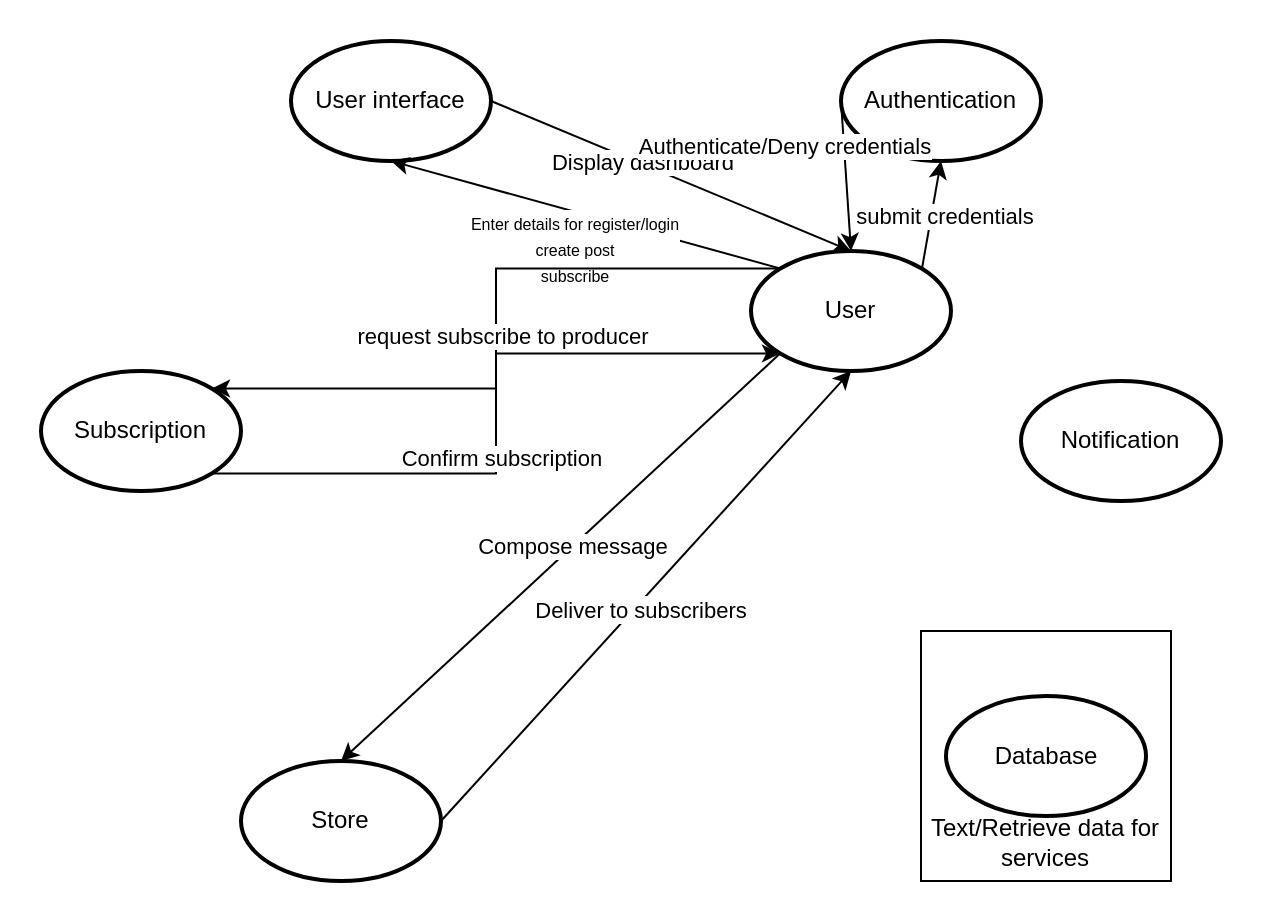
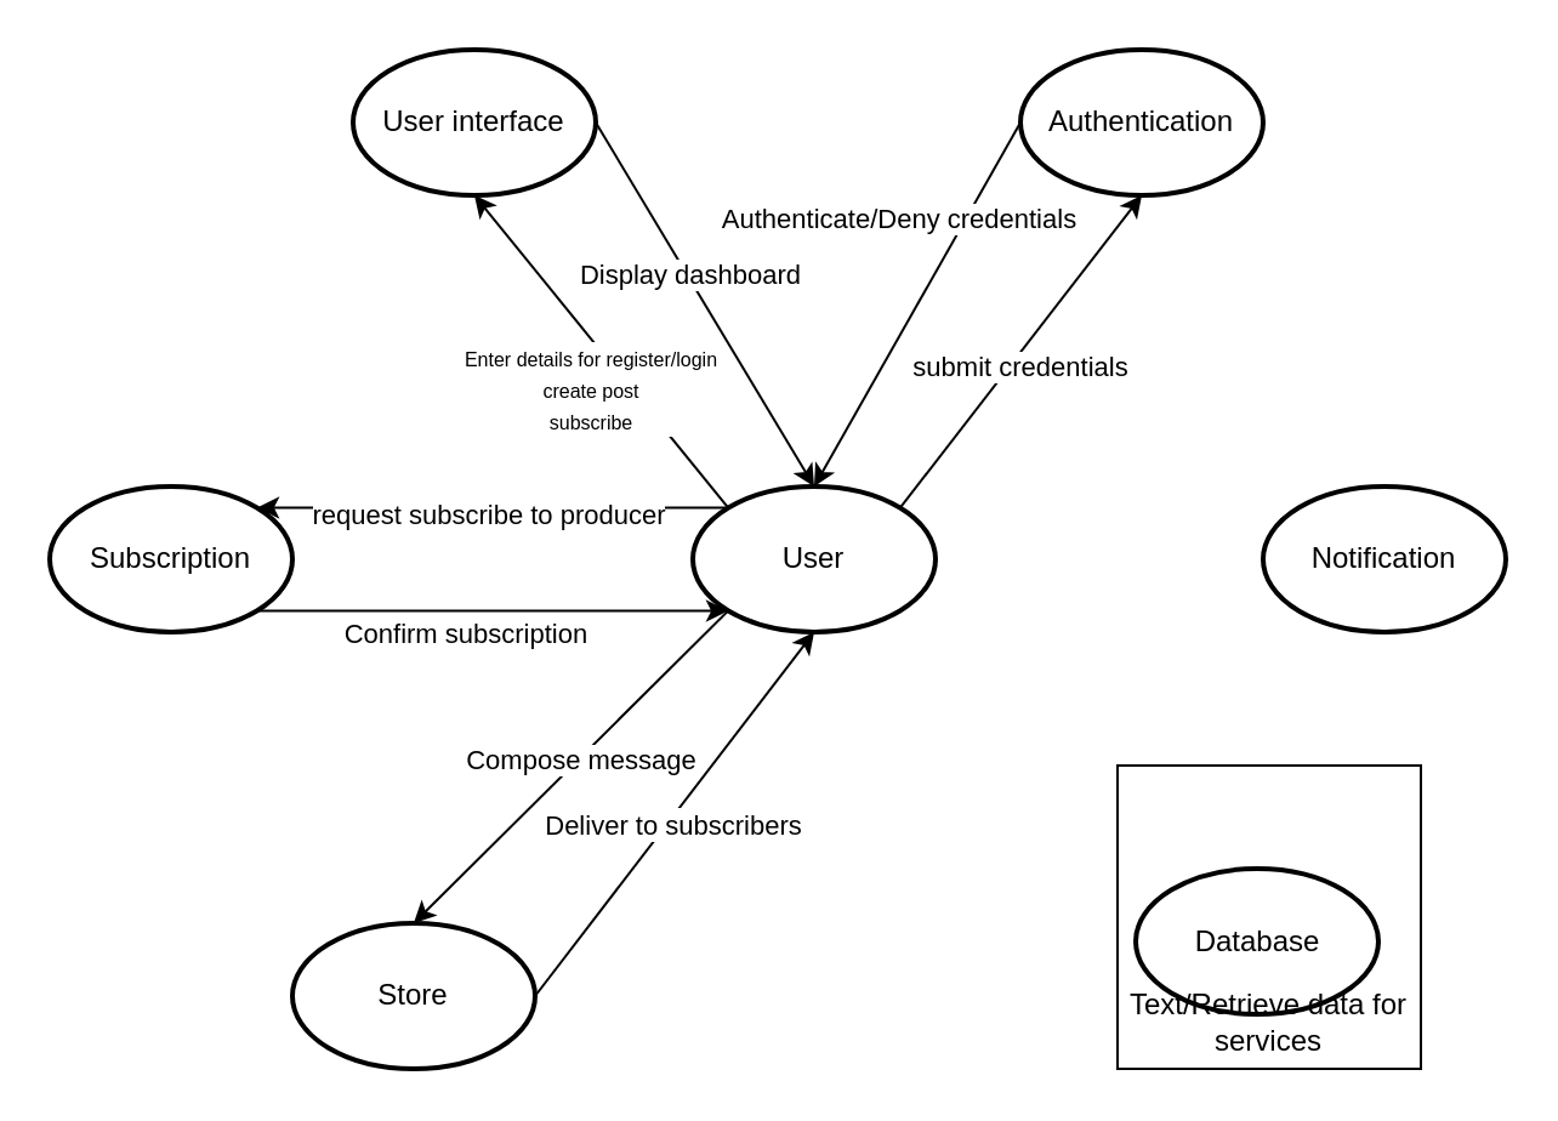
- <mxCell id="2" value="User" style="strokeWidth=2;html=1;shape=mxgraph.flowchart.start_1;whiteSpace=wrap;" vertex="1" parent="1"><mxGeometry x="375" y="125" width="100" height="60" as="geometry" /></mxCell>
+ <mxCell id="2" value="User" style="strokeWidth=2;html=1;shape=mxgraph.flowchart.start_1;whiteSpace=wrap;" vertex="1" parent="1"><mxGeometry x="285" y="200" width="100" height="60" as="geometry" /></mxCell>
- <mxCell id="5" value="Subscription" style="strokeWidth=2;html=1;shape=mxgraph.flowchart.start_1;whiteSpace=wrap;" vertex="1" parent="1"><mxGeometry x="20" y="185" width="100" height="60" as="geometry" /></mxCell>
+ <mxCell id="5" value="Subscription" style="strokeWidth=2;html=1;shape=mxgraph.flowchart.start_1;whiteSpace=wrap;" vertex="1" parent="1"><mxGeometry x="20" y="200" width="100" height="60" as="geometry" /></mxCell>
- <mxCell id="7" value="Notification" style="strokeWidth=2;html=1;shape=mxgraph.flowchart.start_1;whiteSpace=wrap;" vertex="1" parent="1"><mxGeometry x="510" y="190" width="100" height="60" as="geometry" /></mxCell>
+ <mxCell id="7" value="Notification" style="strokeWidth=2;html=1;shape=mxgraph.flowchart.start_1;whiteSpace=wrap;" vertex="1" parent="1"><mxGeometry x="520" y="200" width="100" height="60" as="geometry" /></mxCell>
- <mxCell id="8" value="Database" style="strokeWidth=2;html=1;shape=mxgraph.flowchart.start_1;whiteSpace=wrap;" vertex="1" parent="1"><mxGeometry x="472.5" y="347.5" width="100" height="60" as="geometry" /></mxCell>
+ <mxCell id="8" value="Database" style="strokeWidth=2;html=1;shape=mxgraph.flowchart.start_1;whiteSpace=wrap;" vertex="1" parent="1"><mxGeometry x="467.5" y="357.5" width="100" height="60" as="geometry" /></mxCell>
